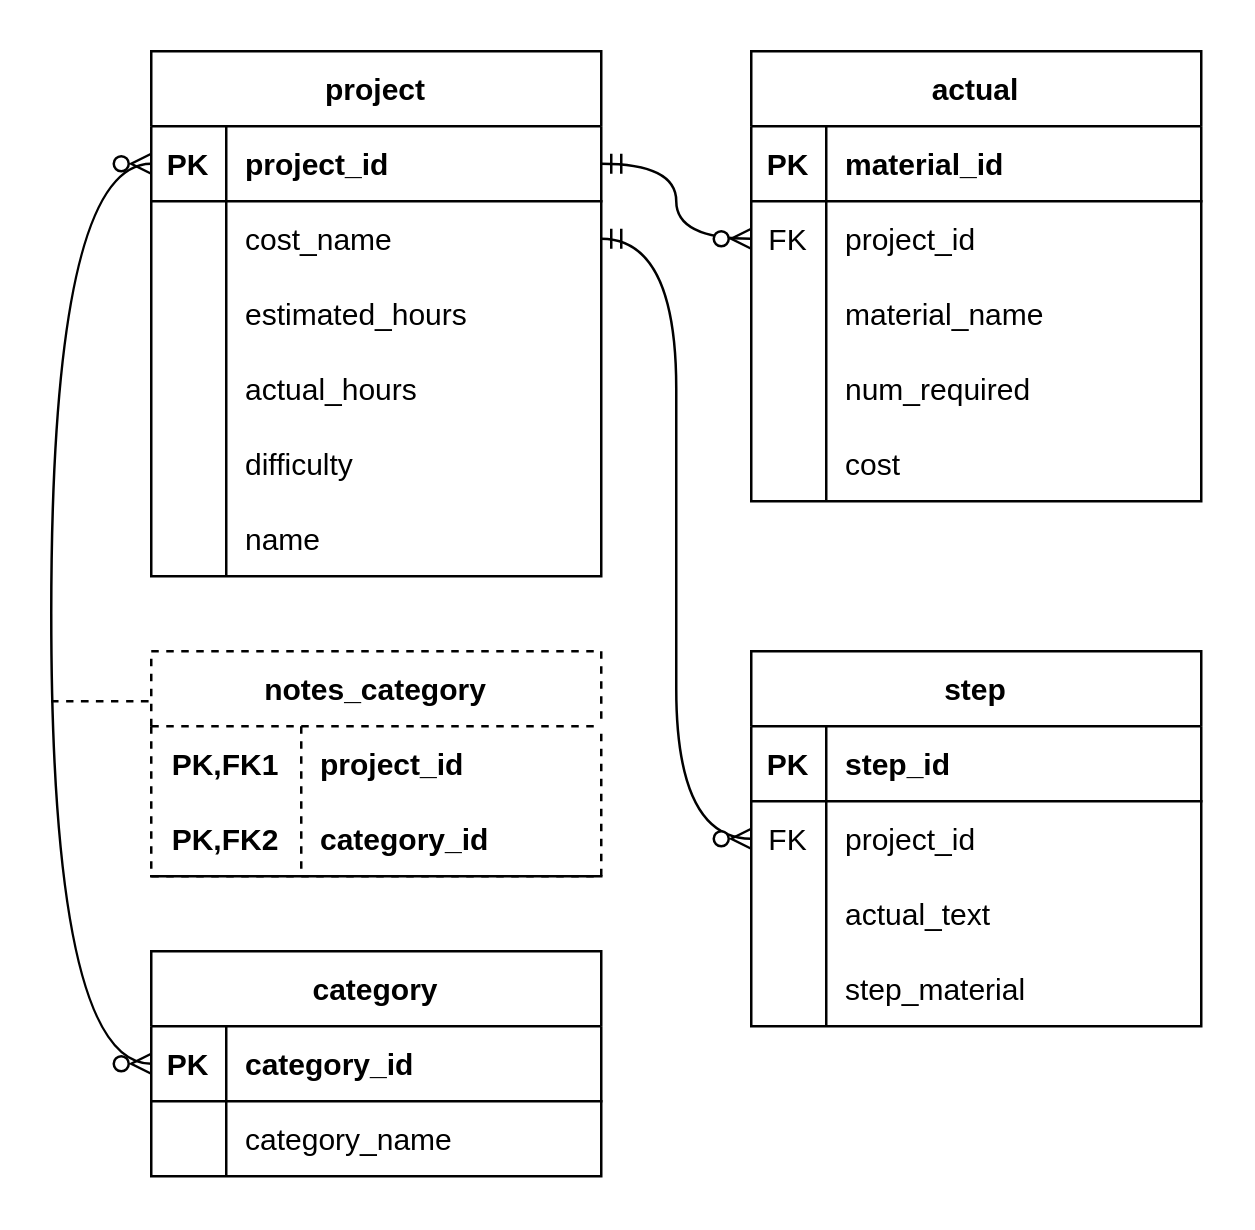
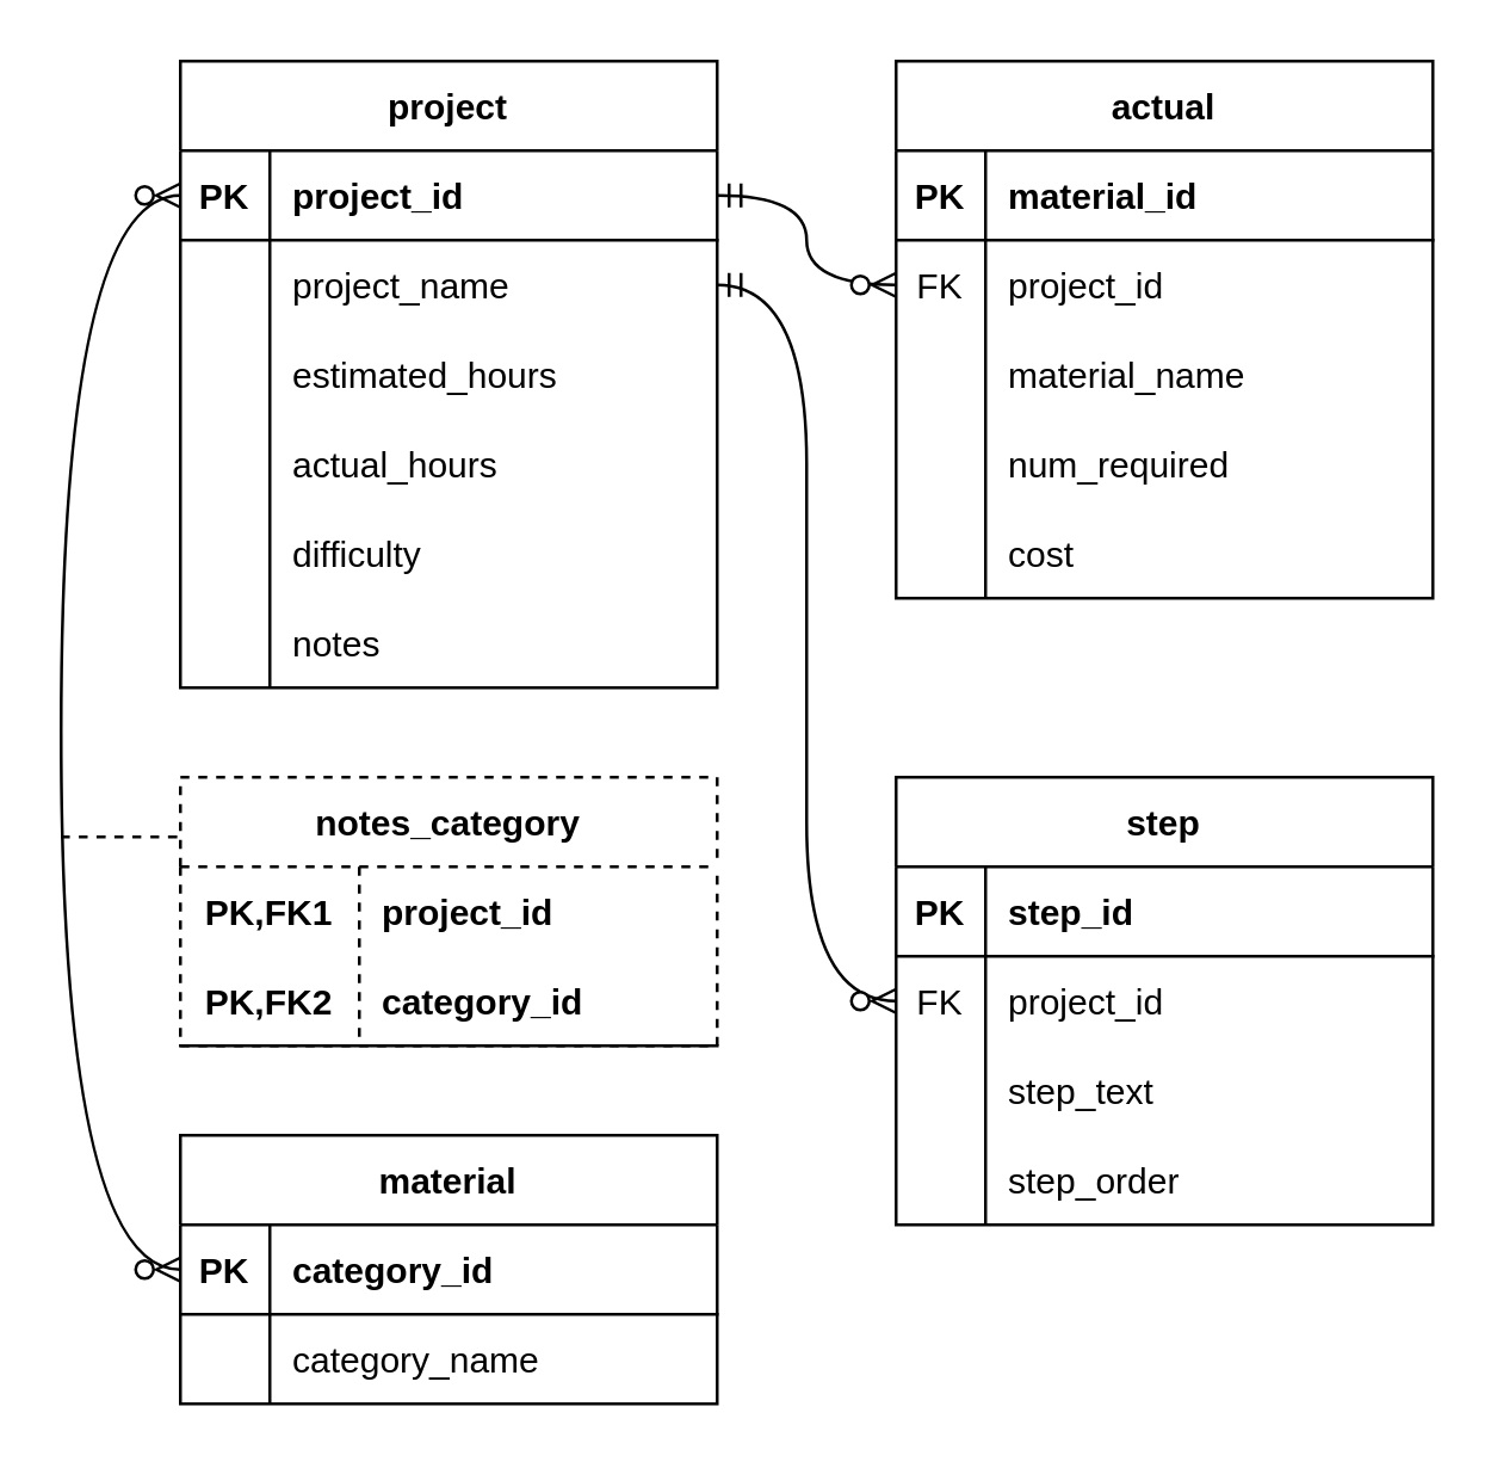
- <mxCell id="8" value="cost_name" style="shape=partialRectangle;connectable=0;fillColor=none;top=0;left=0;bottom=0;right=0;align=left;spacingLeft=6;overflow=hidden;" vertex="1" parent="6"><mxGeometry x="30" width="150" height="30" as="geometry"><mxRectangle width="150" height="30" as="alternateBounds" /></mxGeometry></mxCell>
+ <mxCell id="8" value="project_name" style="shape=partialRectangle;connectable=0;fillColor=none;top=0;left=0;bottom=0;right=0;align=left;spacingLeft=6;overflow=hidden;" vertex="1" parent="6"><mxGeometry x="30" width="150" height="30" as="geometry"><mxRectangle width="150" height="30" as="alternateBounds" /></mxGeometry></mxCell>
- <mxCell id="20" value="name" style="shape=partialRectangle;connectable=0;fillColor=none;top=0;left=0;bottom=0;right=0;align=left;spacingLeft=6;overflow=hidden;" vertex="1" parent="18"><mxGeometry x="30" width="150" height="30" as="geometry"><mxRectangle width="150" height="30" as="alternateBounds" /></mxGeometry></mxCell>
+ <mxCell id="20" value="notes" style="shape=partialRectangle;connectable=0;fillColor=none;top=0;left=0;bottom=0;right=0;align=left;spacingLeft=6;overflow=hidden;" vertex="1" parent="18"><mxGeometry x="30" width="150" height="30" as="geometry"><mxRectangle width="150" height="30" as="alternateBounds" /></mxGeometry></mxCell>
- <mxCell id="46" value="actual_text" style="shape=partialRectangle;connectable=0;fillColor=none;top=0;left=0;bottom=0;right=0;align=left;spacingLeft=6;overflow=hidden;" vertex="1" parent="44"><mxGeometry x="30" width="150" height="30" as="geometry"><mxRectangle width="150" height="30" as="alternateBounds" /></mxGeometry></mxCell>
+ <mxCell id="46" value="step_text" style="shape=partialRectangle;connectable=0;fillColor=none;top=0;left=0;bottom=0;right=0;align=left;spacingLeft=6;overflow=hidden;" vertex="1" parent="44"><mxGeometry x="30" width="150" height="30" as="geometry"><mxRectangle width="150" height="30" as="alternateBounds" /></mxGeometry></mxCell>
- <mxCell id="50" value="category" style="shape=table;startSize=30;container=1;collapsible=1;childLayout=tableLayout;fixedRows=1;rowLines=0;fontStyle=1;align=center;resizeLast=1;" vertex="1" parent="1"><mxGeometry x="60" y="380" width="180" height="90" as="geometry" /></mxCell>
+ <mxCell id="50" value="material" style="shape=table;startSize=30;container=1;collapsible=1;childLayout=tableLayout;fixedRows=1;rowLines=0;fontStyle=1;align=center;resizeLast=1;" vertex="1" parent="1"><mxGeometry x="60" y="380" width="180" height="90" as="geometry" /></mxCell>
- <mxCell id="49" value="step_material" style="shape=partialRectangle;connectable=0;fillColor=none;top=0;left=0;bottom=0;right=0;align=left;spacingLeft=6;overflow=hidden;" vertex="1" parent="47"><mxGeometry x="30" width="150" height="30" as="geometry"><mxRectangle width="150" height="30" as="alternateBounds" /></mxGeometry></mxCell>
+ <mxCell id="49" value="step_order" style="shape=partialRectangle;connectable=0;fillColor=none;top=0;left=0;bottom=0;right=0;align=left;spacingLeft=6;overflow=hidden;" vertex="1" parent="47"><mxGeometry x="30" width="150" height="30" as="geometry"><mxRectangle width="150" height="30" as="alternateBounds" /></mxGeometry></mxCell>
